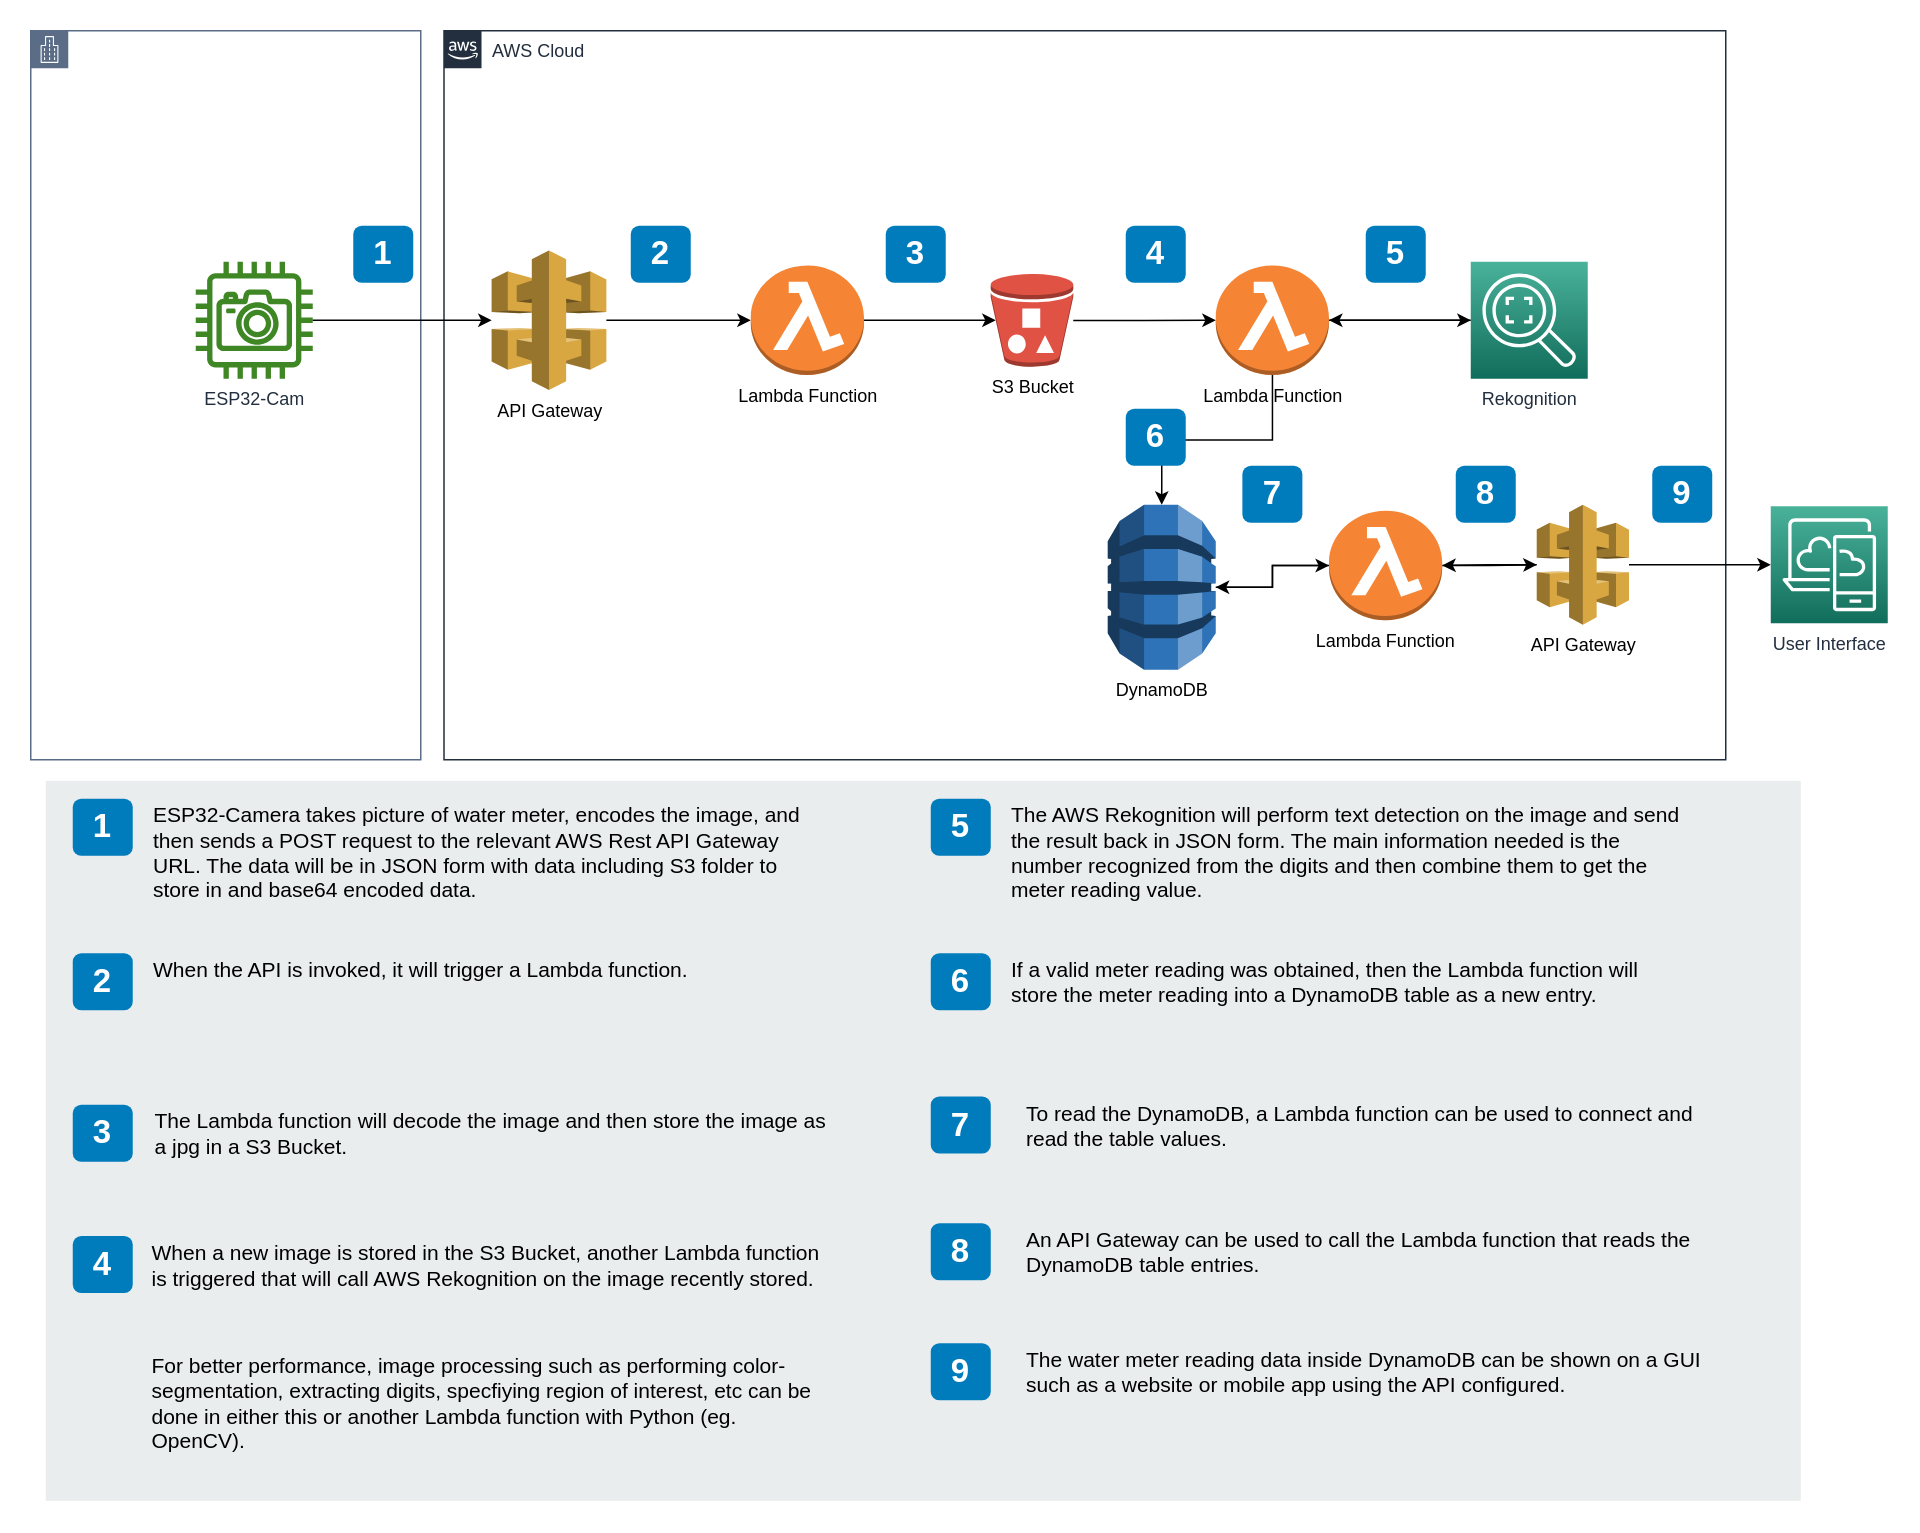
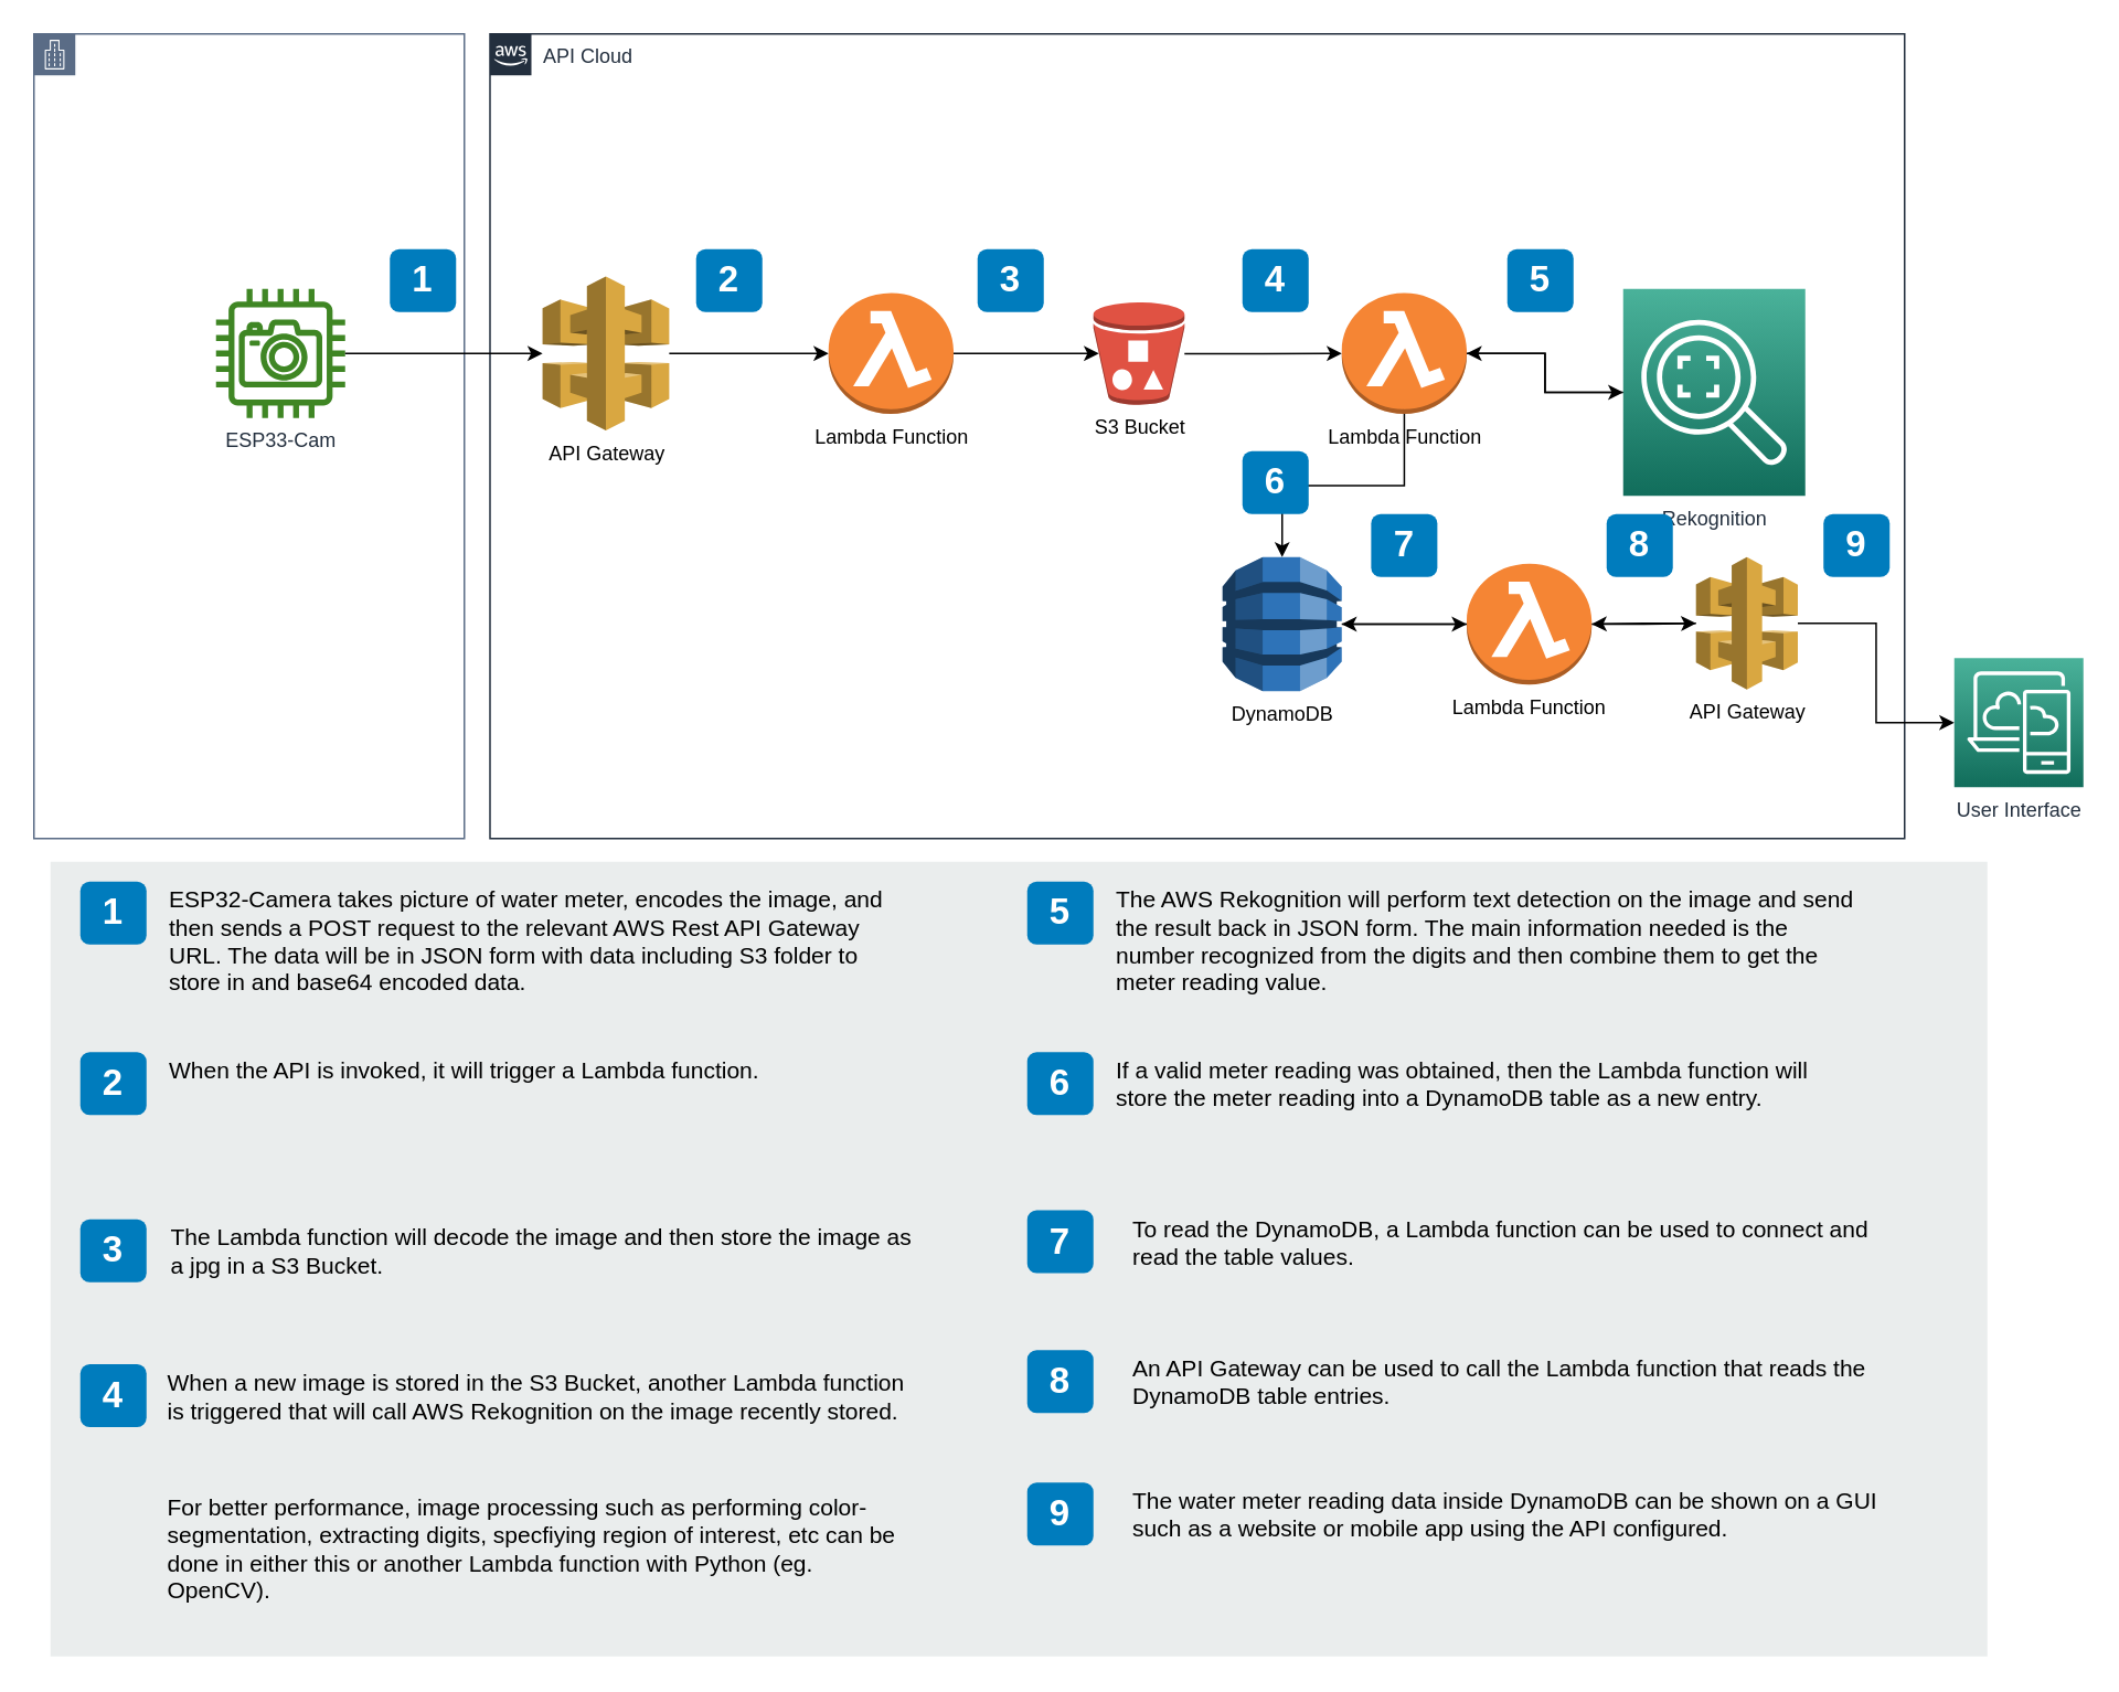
- <mxCell id="2" value="AWS Cloud" style="points=[[0,0],[0.25,0],[0.5,0],[0.75,0],[1,0],[1,0.25],[1,0.5],[1,0.75],[1,1],[0.75,1],[0.5,1],[0.25,1],[0,1],[0,0.75],[0,0.5],[0,0.25]];outlineConnect=0;gradientColor=none;html=1;whiteSpace=wrap;fontSize=12;fontStyle=0;shape=mxgraph.aws4.group;grIcon=mxgraph.aws4.group_aws_cloud_alt;strokeColor=#232F3E;fillColor=none;verticalAlign=top;align=left;spacingLeft=30;fontColor=#232F3E;dashed=0;container=1;pointerEvents=0;collapsible=0;recursiveResize=0;" parent="1" vertex="1"><mxGeometry x="295.5" y="20" width="854.5" height="486" as="geometry" /></mxCell>
+ <mxCell id="2" value="API Cloud" style="points=[[0,0],[0.25,0],[0.5,0],[0.75,0],[1,0],[1,0.25],[1,0.5],[1,0.75],[1,1],[0.75,1],[0.5,1],[0.25,1],[0,1],[0,0.75],[0,0.5],[0,0.25]];outlineConnect=0;gradientColor=none;html=1;whiteSpace=wrap;fontSize=12;fontStyle=0;shape=mxgraph.aws4.group;grIcon=mxgraph.aws4.group_aws_cloud_alt;strokeColor=#232F3E;fillColor=none;verticalAlign=top;align=left;spacingLeft=30;fontColor=#232F3E;dashed=0;container=1;pointerEvents=0;collapsible=0;recursiveResize=0;" parent="1" vertex="1"><mxGeometry x="295.5" y="20" width="854.5" height="486" as="geometry" /></mxCell>
- <mxCell id="11" value="Rekognition" style="sketch=0;points=[[0,0,0],[0.25,0,0],[0.5,0,0],[0.75,0,0],[1,0,0],[0,1,0],[0.25,1,0],[0.5,1,0],[0.75,1,0],[1,1,0],[0,0.25,0],[0,0.5,0],[0,0.75,0],[1,0.25,0],[1,0.5,0],[1,0.75,0]];outlineConnect=0;fontColor=#232F3E;gradientColor=#4AB29A;gradientDirection=north;fillColor=#116D5B;strokeColor=#ffffff;dashed=0;verticalLabelPosition=bottom;verticalAlign=top;align=center;html=1;fontSize=12;fontStyle=0;aspect=fixed;shape=mxgraph.aws4.resourceIcon;resIcon=mxgraph.aws4.rekognition_2;" parent="2" vertex="1"><mxGeometry x="684.5" y="154" width="78" height="78" as="geometry" /></mxCell>
+ <mxCell id="11" value="Rekognition" style="sketch=0;points=[[0,0,0],[0.25,0,0],[0.5,0,0],[0.75,0,0],[1,0,0],[0,1,0],[0.25,1,0],[0.5,1,0],[0.75,1,0],[1,1,0],[0,0.25,0],[0,0.5,0],[0,0.75,0],[1,0.25,0],[1,0.5,0],[1,0.75,0]];outlineConnect=0;fontColor=#232F3E;gradientColor=#4AB29A;gradientDirection=north;fillColor=#116D5B;strokeColor=#ffffff;dashed=0;verticalLabelPosition=bottom;verticalAlign=top;align=center;html=1;fontSize=12;fontStyle=0;aspect=fixed;shape=mxgraph.aws4.resourceIcon;resIcon=mxgraph.aws4.rekognition_2;" parent="2" vertex="1"><mxGeometry x="684.5" y="154" width="110" height="125" as="geometry" /></mxCell>
- <mxCell id="30" value="ESP32-Cam" style="sketch=0;outlineConnect=0;fontColor=#232F3E;gradientColor=none;fillColor=#3F8624;strokeColor=none;dashed=0;verticalLabelPosition=bottom;verticalAlign=top;align=center;html=1;fontSize=12;fontStyle=0;aspect=fixed;pointerEvents=1;shape=mxgraph.aws4.camera;" parent="29" vertex="1"><mxGeometry x="110" y="154" width="78" height="78" as="geometry" /></mxCell>
+ <mxCell id="30" value="ESP33-Cam" style="sketch=0;outlineConnect=0;fontColor=#232F3E;gradientColor=none;fillColor=#3F8624;strokeColor=none;dashed=0;verticalLabelPosition=bottom;verticalAlign=top;align=center;html=1;fontSize=12;fontStyle=0;aspect=fixed;pointerEvents=1;shape=mxgraph.aws4.camera;" parent="29" vertex="1"><mxGeometry x="110" y="154" width="78" height="78" as="geometry" /></mxCell>
- <mxCell id="43" value="User Interface" style="sketch=0;points=[[0,0,0],[0.25,0,0],[0.5,0,0],[0.75,0,0],[1,0,0],[0,1,0],[0.25,1,0],[0.5,1,0],[0.75,1,0],[1,1,0],[0,0.25,0],[0,0.5,0],[0,0.75,0],[1,0.25,0],[1,0.5,0],[1,0.75,0]];outlineConnect=0;fontColor=#232F3E;gradientColor=#4AB29A;gradientDirection=north;fillColor=#116D5B;strokeColor=#ffffff;dashed=0;verticalLabelPosition=bottom;verticalAlign=top;align=center;html=1;fontSize=12;fontStyle=0;aspect=fixed;shape=mxgraph.aws4.resourceIcon;resIcon=mxgraph.aws4.desktop_and_app_streaming;" parent="1" vertex="1"><mxGeometry x="1180" y="337" width="78" height="78" as="geometry" /></mxCell>
+ <mxCell id="43" value="User Interface" style="sketch=0;points=[[0,0,0],[0.25,0,0],[0.5,0,0],[0.75,0,0],[1,0,0],[0,1,0],[0.25,1,0],[0.5,1,0],[0.75,1,0],[1,1,0],[0,0.25,0],[0,0.5,0],[0,0.75,0],[1,0.25,0],[1,0.5,0],[1,0.75,0]];outlineConnect=0;fontColor=#232F3E;gradientColor=#4AB29A;gradientDirection=north;fillColor=#116D5B;strokeColor=#ffffff;dashed=0;verticalLabelPosition=bottom;verticalAlign=top;align=center;html=1;fontSize=12;fontStyle=0;aspect=fixed;shape=mxgraph.aws4.resourceIcon;resIcon=mxgraph.aws4.desktop_and_app_streaming;" parent="1" vertex="1"><mxGeometry x="1180" y="397" width="78" height="78" as="geometry" /></mxCell>
- <mxCell id="23" value="&lt;div&gt;DynamoDB&lt;/div&gt;" style="outlineConnect=0;dashed=0;verticalLabelPosition=bottom;verticalAlign=top;align=center;html=1;shape=mxgraph.aws3.dynamo_db;fillColor=#2E73B8;gradientColor=none;" parent="2" vertex="1"><mxGeometry x="442.5" y="316" width="72" height="110" as="geometry" /></mxCell>
+ <mxCell id="23" value="&lt;div&gt;DynamoDB&lt;/div&gt;" style="outlineConnect=0;dashed=0;verticalLabelPosition=bottom;verticalAlign=top;align=center;html=1;shape=mxgraph.aws3.dynamo_db;fillColor=#2E73B8;gradientColor=none;" parent="2" vertex="1"><mxGeometry x="442.5" y="316" width="72" height="81" as="geometry" /></mxCell>
